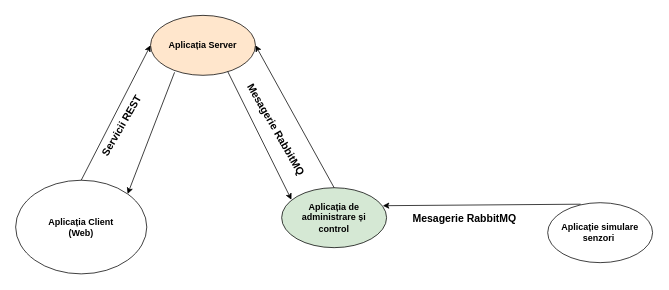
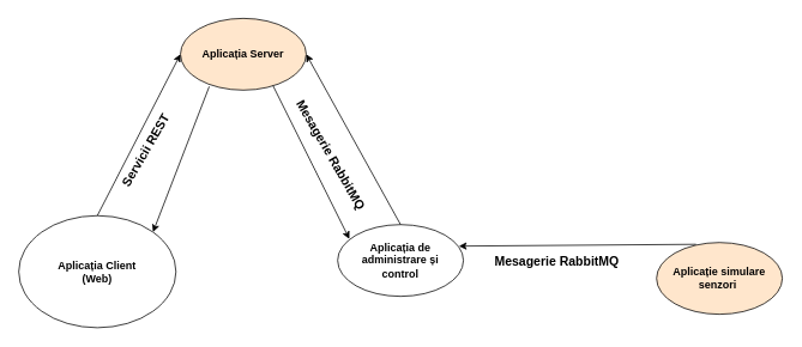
- <mxCell id="4" value="&lt;b&gt;&lt;span&gt;Aplicația de administrare&amp;nbsp;&lt;/span&gt;&lt;span&gt;și&lt;/span&gt;&lt;/b&gt;&lt;b&gt;&lt;br&gt;&amp;nbsp;control&lt;/b&gt;&amp;nbsp;" style="ellipse;whiteSpace=wrap;html=1;fillColor=#d5e8d4;" vertex="1" parent="1"><mxGeometry x="375" y="250" width="140" height="80" as="geometry" /></mxCell>
+ <mxCell id="4" value="&lt;b&gt;&lt;span&gt;Aplicația de administrare&amp;nbsp;&lt;/span&gt;&lt;span&gt;și&lt;/span&gt;&lt;/b&gt;&lt;b&gt;&lt;br&gt;&amp;nbsp;control&lt;/b&gt;&amp;nbsp;" style="ellipse;whiteSpace=wrap;html=1;" vertex="1" parent="1"><mxGeometry x="375" y="250" width="140" height="80" as="geometry" /></mxCell>
- <mxCell id="5" value="&lt;span&gt;&lt;b&gt;Aplicație simulare senzori&amp;nbsp;&lt;/b&gt;&lt;/span&gt;" style="ellipse;whiteSpace=wrap;html=1;" vertex="1" parent="1"><mxGeometry x="730" y="270" width="140" height="80" as="geometry" /></mxCell>
+ <mxCell id="5" value="&lt;span&gt;&lt;b&gt;Aplicație simulare senzori&amp;nbsp;&lt;/b&gt;&lt;/span&gt;" style="ellipse;whiteSpace=wrap;html=1;fillColor=#ffe6cc;" vertex="1" parent="1"><mxGeometry x="730" y="270" width="140" height="80" as="geometry" /></mxCell>
